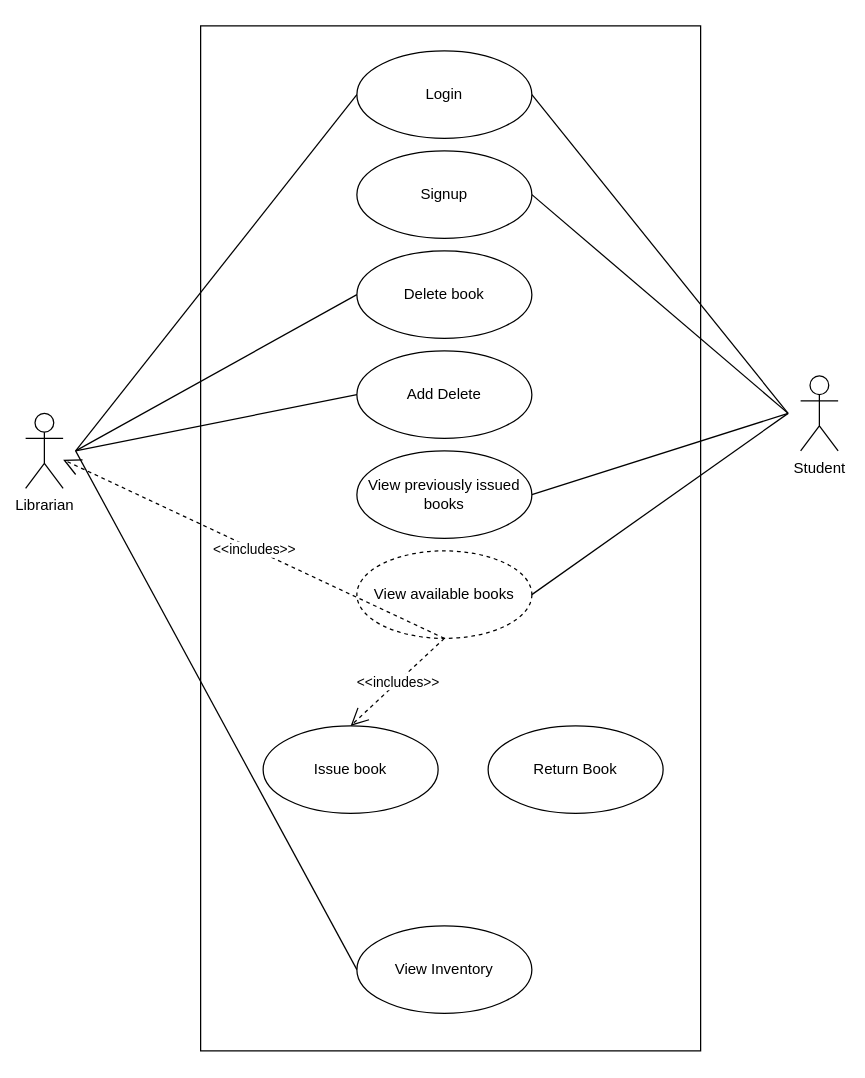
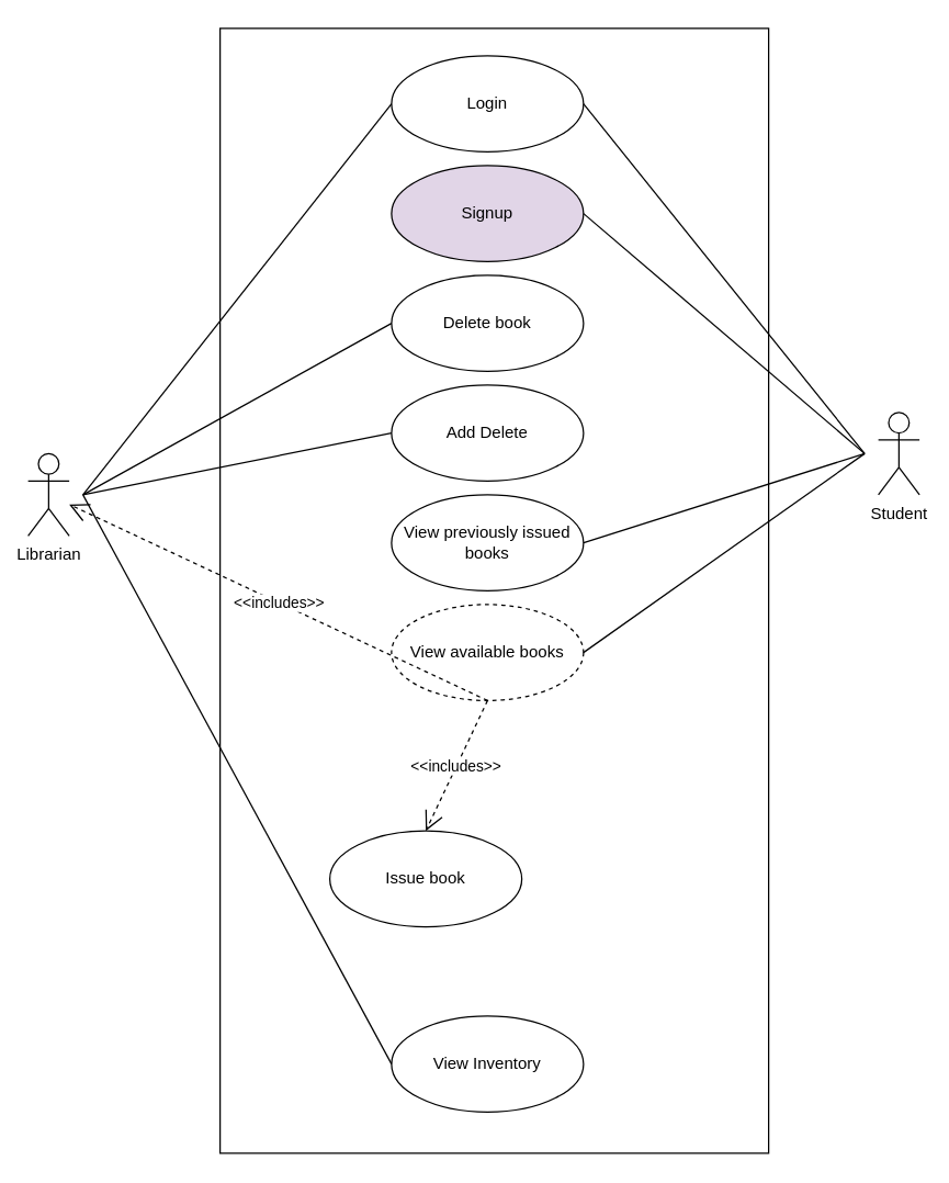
- <mxCell id="21" value="Signup" style="ellipse;whiteSpace=wrap;html=1;" parent="1" vertex="1"><mxGeometry x="285" y="120" width="140" height="70" as="geometry" /></mxCell>
+ <mxCell id="21" value="Signup" style="ellipse;whiteSpace=wrap;html=1;fillColor=#e1d5e7;" parent="1" vertex="1"><mxGeometry x="285" y="120" width="140" height="70" as="geometry" /></mxCell>
- <mxCell id="6" value="Issue book" style="ellipse;whiteSpace=wrap;html=1;" parent="1" vertex="1"><mxGeometry x="210" y="580" width="140" height="70" as="geometry" /></mxCell>
+ <mxCell id="6" value="Issue book" style="ellipse;whiteSpace=wrap;html=1;" parent="1" vertex="1"><mxGeometry x="240" y="605" width="140" height="70" as="geometry" /></mxCell>
- <mxCell id="7" value="Return Book" style="ellipse;whiteSpace=wrap;html=1;" parent="1" vertex="1"><mxGeometry x="390" y="580" width="140" height="70" as="geometry" /></mxCell>
